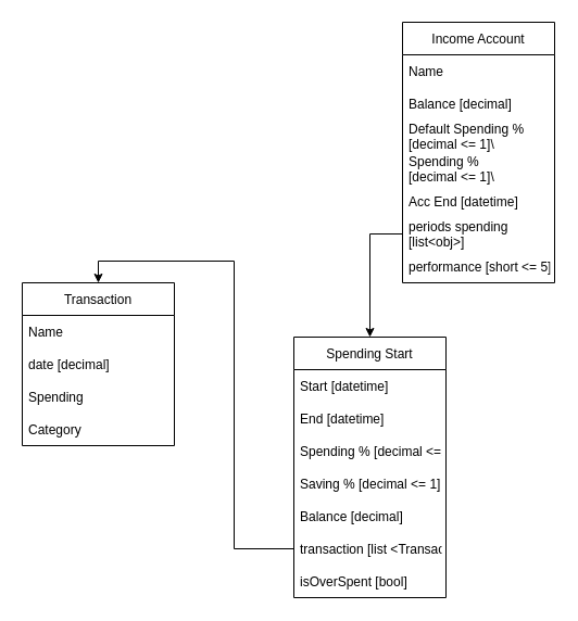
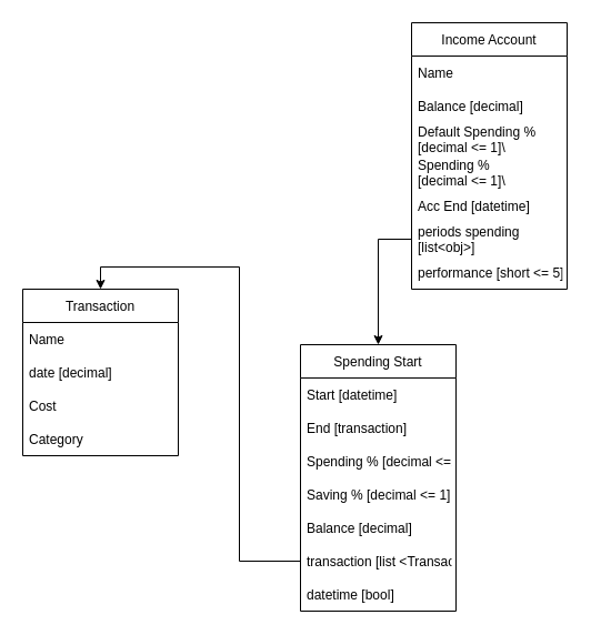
- <mxCell id="5" value="Spending" style="text;strokeColor=none;fillColor=none;align=left;verticalAlign=middle;spacingLeft=4;spacingRight=4;overflow=hidden;points=[[0,0.5],[1,0.5]];portConstraint=eastwest;rotatable=0;" parent="2" vertex="1"><mxGeometry y="90" width="140" height="30" as="geometry" /></mxCell>
+ <mxCell id="5" value="Cost" style="text;strokeColor=none;fillColor=none;align=left;verticalAlign=middle;spacingLeft=4;spacingRight=4;overflow=hidden;points=[[0,0.5],[1,0.5]];portConstraint=eastwest;rotatable=0;" parent="2" vertex="1"><mxGeometry y="90" width="140" height="30" as="geometry" /></mxCell>
- <mxCell id="17" value="End [datetime]" style="text;strokeColor=none;fillColor=none;align=left;verticalAlign=middle;spacingLeft=4;spacingRight=4;overflow=hidden;points=[[0,0.5],[1,0.5]];portConstraint=eastwest;rotatable=0;" vertex="1" parent="15"><mxGeometry y="60" width="140" height="30" as="geometry" /></mxCell>
+ <mxCell id="17" value="End [transaction]" style="text;strokeColor=none;fillColor=none;align=left;verticalAlign=middle;spacingLeft=4;spacingRight=4;overflow=hidden;points=[[0,0.5],[1,0.5]];portConstraint=eastwest;rotatable=0;" vertex="1" parent="15"><mxGeometry y="60" width="140" height="30" as="geometry" /></mxCell>
- <mxCell id="22" value="isOverSpent [bool]" style="text;strokeColor=none;fillColor=none;align=left;verticalAlign=middle;spacingLeft=4;spacingRight=4;overflow=hidden;points=[[0,0.5],[1,0.5]];portConstraint=eastwest;rotatable=0;" vertex="1" parent="15"><mxGeometry y="210" width="140" height="30" as="geometry" /></mxCell>
+ <mxCell id="22" value="datetime [bool]" style="text;strokeColor=none;fillColor=none;align=left;verticalAlign=middle;spacingLeft=4;spacingRight=4;overflow=hidden;points=[[0,0.5],[1,0.5]];portConstraint=eastwest;rotatable=0;" vertex="1" parent="15"><mxGeometry y="210" width="140" height="30" as="geometry" /></mxCell>
